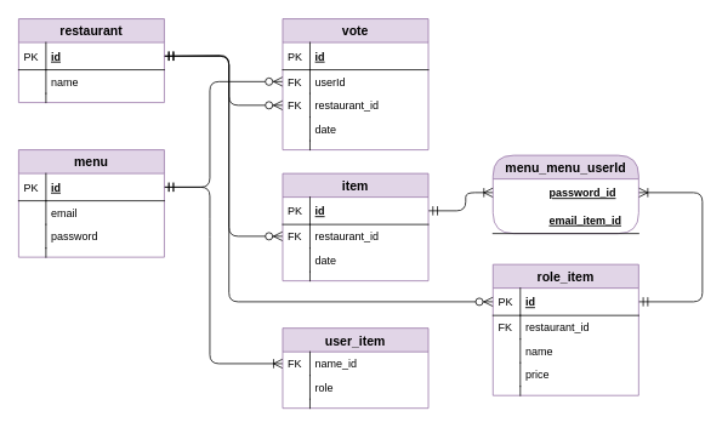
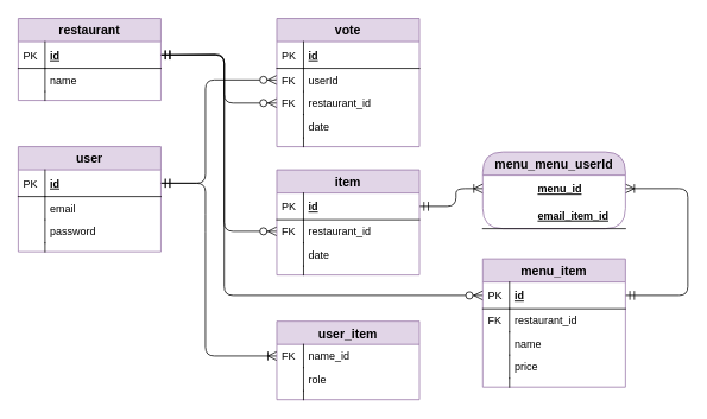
- <mxCell id="21" value="menu" style="swimlane;fontStyle=1;childLayout=stackLayout;horizontal=1;startSize=26;horizontalStack=0;resizeParent=1;resizeParentMax=0;resizeLast=0;collapsible=1;marginBottom=0;align=center;fontSize=14;fillColor=#e1d5e7;strokeColor=#9673a6;" parent="1" vertex="1"><mxGeometry x="20" y="164" width="160" height="118" as="geometry"><mxRectangle x="80" y="480" width="80" height="26" as="alternateBounds" /></mxGeometry></mxCell>
+ <mxCell id="21" value="user" style="swimlane;fontStyle=1;childLayout=stackLayout;horizontal=1;startSize=26;horizontalStack=0;resizeParent=1;resizeParentMax=0;resizeLast=0;collapsible=1;marginBottom=0;align=center;fontSize=14;fillColor=#e1d5e7;strokeColor=#9673a6;" parent="1" vertex="1"><mxGeometry x="20" y="164" width="160" height="118" as="geometry"><mxRectangle x="80" y="480" width="80" height="26" as="alternateBounds" /></mxGeometry></mxCell>
- <mxCell id="65" value="password_id" style="shape=partialRectangle;top=0;left=0;right=0;bottom=0;align=left;verticalAlign=middle;fillColor=none;spacingLeft=60;spacingRight=4;overflow=hidden;rotatable=0;points=[[0,0.5],[1,0.5]];portConstraint=eastwest;dropTarget=0;fontStyle=5;fontSize=12;" parent="64" vertex="1"><mxGeometry y="26" width="160" height="30" as="geometry" /></mxCell>
+ <mxCell id="65" value="menu_id" style="shape=partialRectangle;top=0;left=0;right=0;bottom=0;align=left;verticalAlign=middle;fillColor=none;spacingLeft=60;spacingRight=4;overflow=hidden;rotatable=0;points=[[0,0.5],[1,0.5]];portConstraint=eastwest;dropTarget=0;fontStyle=5;fontSize=12;" parent="64" vertex="1"><mxGeometry y="26" width="160" height="30" as="geometry" /></mxCell>
- <mxCell id="53" value="role_item" style="swimlane;fontStyle=1;childLayout=stackLayout;horizontal=1;startSize=26;horizontalStack=0;resizeParent=1;resizeParentMax=0;resizeLast=0;collapsible=1;marginBottom=0;align=center;fontSize=14;fillColor=#e1d5e7;strokeColor=#9673a6;" parent="1" vertex="1"><mxGeometry x="541" y="290" width="160" height="144" as="geometry"><mxRectangle x="80" y="480" width="80" height="26" as="alternateBounds" /></mxGeometry></mxCell>
+ <mxCell id="53" value="menu_item" style="swimlane;fontStyle=1;childLayout=stackLayout;horizontal=1;startSize=26;horizontalStack=0;resizeParent=1;resizeParentMax=0;resizeLast=0;collapsible=1;marginBottom=0;align=center;fontSize=14;fillColor=#e1d5e7;strokeColor=#9673a6;" parent="1" vertex="1"><mxGeometry x="541" y="290" width="160" height="144" as="geometry"><mxRectangle x="80" y="480" width="80" height="26" as="alternateBounds" /></mxGeometry></mxCell>
